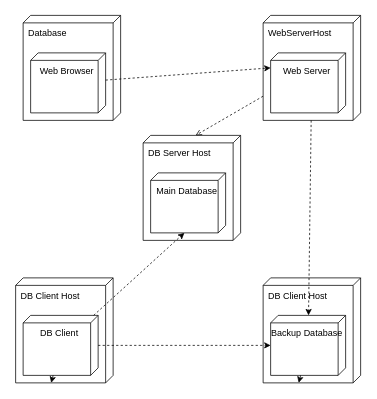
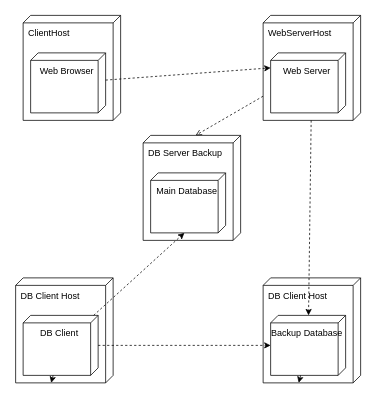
- <mxCell id="7" value="Database" style="verticalAlign=top;align=left;shape=cube;size=10;direction=south;fontStyle=0;html=1;boundedLbl=1;spacingLeft=5;" vertex="1" parent="1"><mxGeometry x="30" y="20" width="130" height="140" as="geometry" /></mxCell>
+ <mxCell id="7" value="ClientHost" style="verticalAlign=top;align=left;shape=cube;size=10;direction=south;fontStyle=0;html=1;boundedLbl=1;spacingLeft=5;" vertex="1" parent="1"><mxGeometry x="30" y="20" width="130" height="140" as="geometry" /></mxCell>
- <mxCell id="2" value="DB Server Host" style="verticalAlign=top;align=left;shape=cube;size=10;direction=south;fontStyle=0;html=1;boundedLbl=1;spacingLeft=5;" vertex="1" parent="1"><mxGeometry x="190" y="180" width="130" height="140" as="geometry" /></mxCell>
+ <mxCell id="2" value="DB Server Backup" style="verticalAlign=top;align=left;shape=cube;size=10;direction=south;fontStyle=0;html=1;boundedLbl=1;spacingLeft=5;" vertex="1" parent="1"><mxGeometry x="190" y="180" width="130" height="140" as="geometry" /></mxCell>
